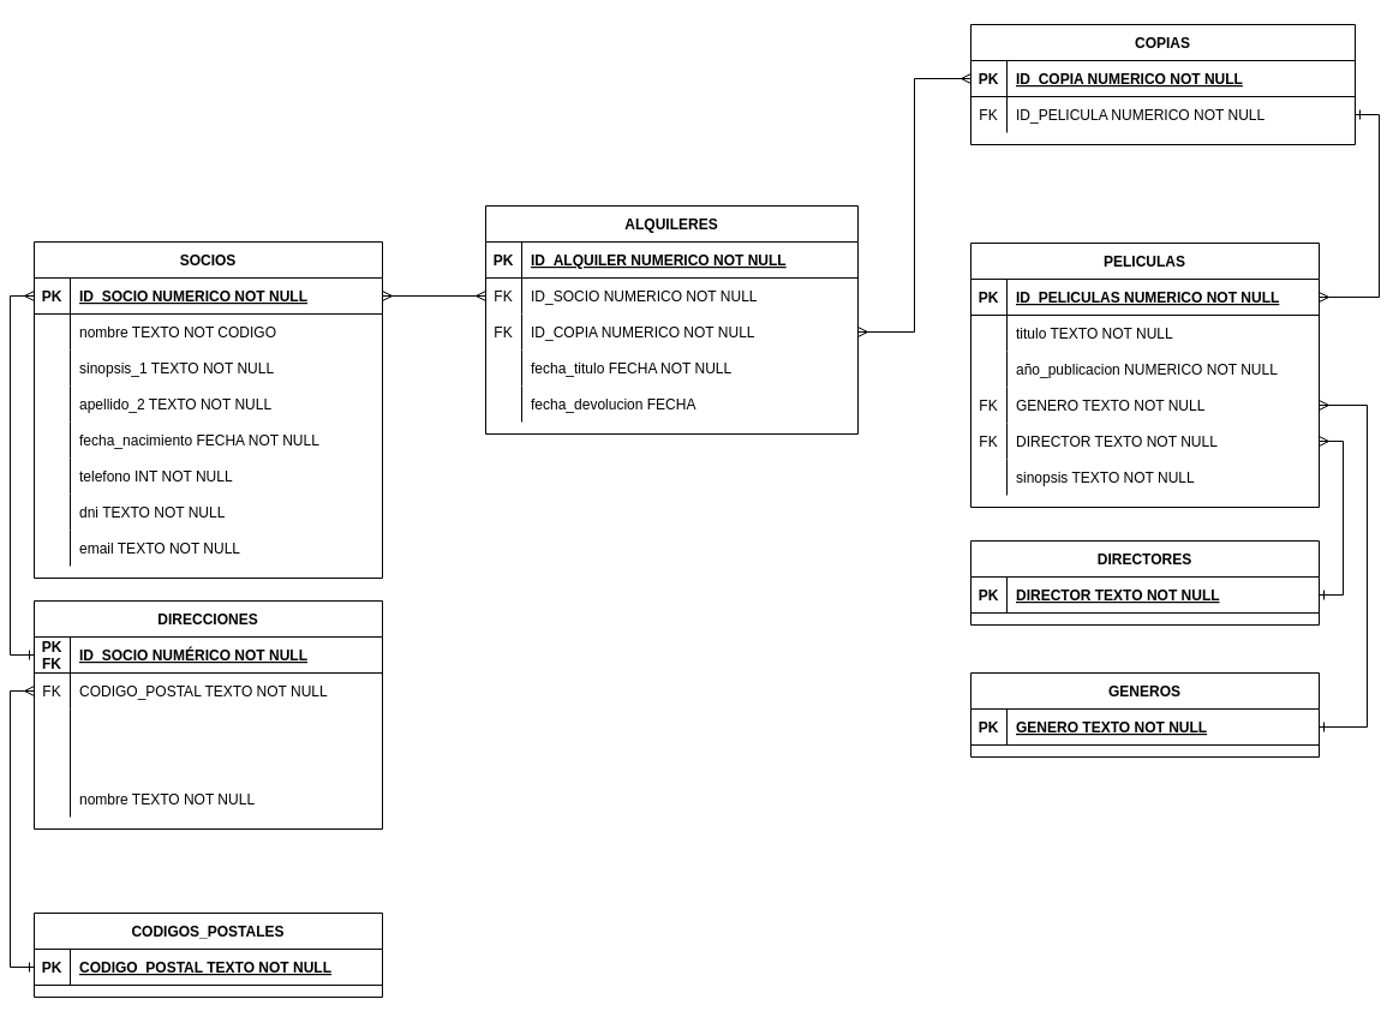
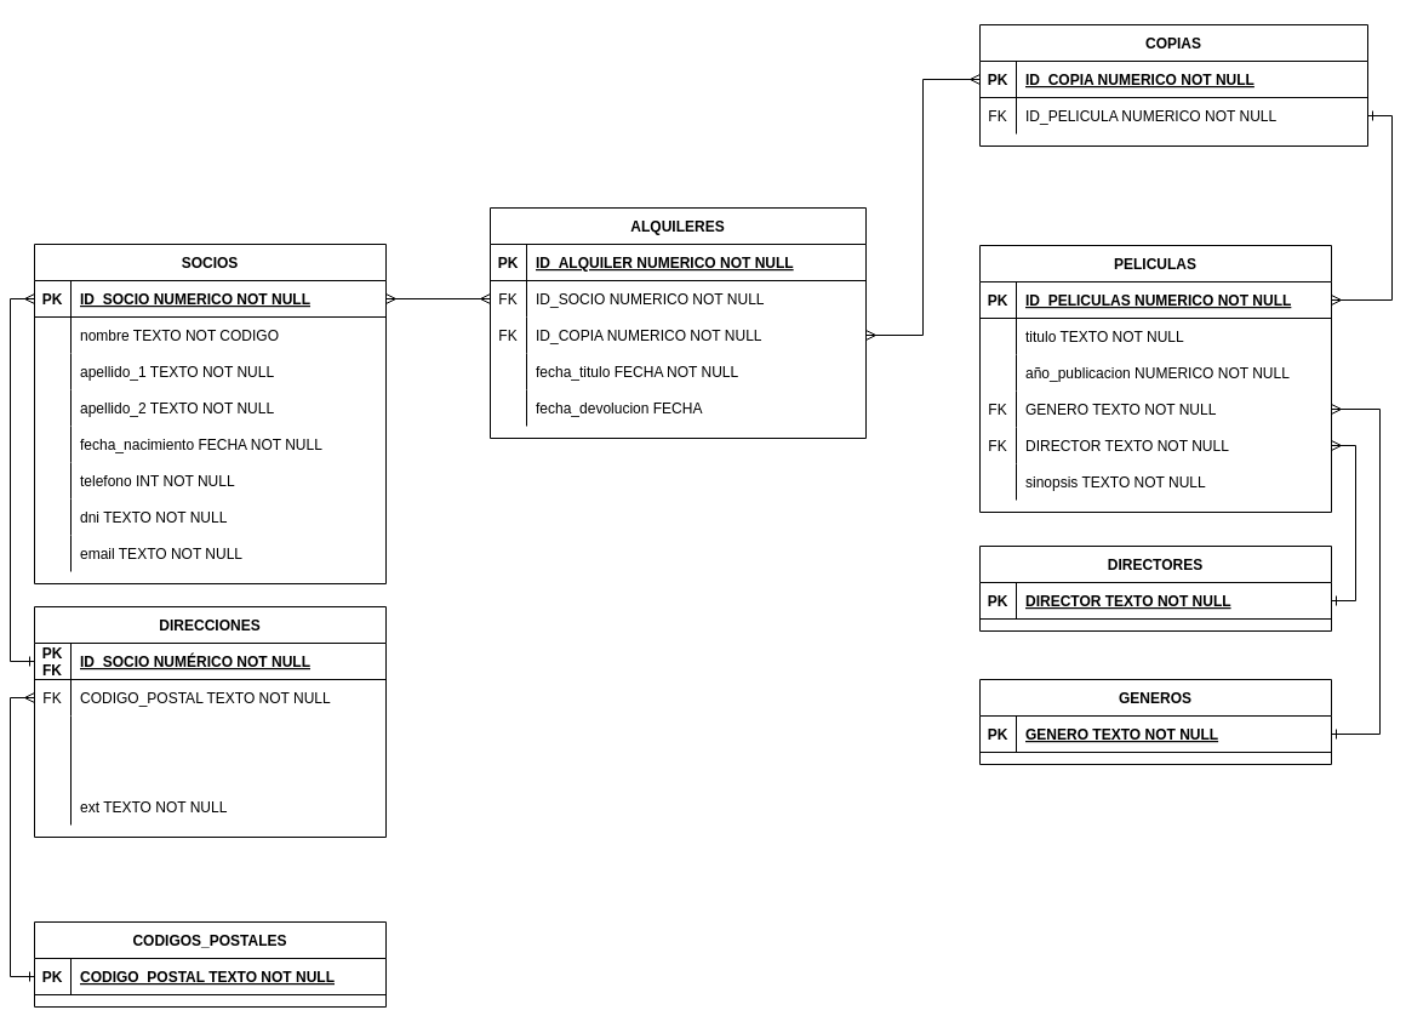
- <mxCell id="11" value="sinopsis_1 TEXTO NOT NULL" style="shape=partialRectangle;overflow=hidden;connectable=0;fillColor=none;top=0;left=0;bottom=0;right=0;align=left;spacingLeft=6;" parent="9" vertex="1"><mxGeometry x="30" width="260" height="30" as="geometry"><mxRectangle width="260" height="30" as="alternateBounds" /></mxGeometry></mxCell>
+ <mxCell id="11" value="apellido_1 TEXTO NOT NULL" style="shape=partialRectangle;overflow=hidden;connectable=0;fillColor=none;top=0;left=0;bottom=0;right=0;align=left;spacingLeft=6;" parent="9" vertex="1"><mxGeometry x="30" width="260" height="30" as="geometry"><mxRectangle width="260" height="30" as="alternateBounds" /></mxGeometry></mxCell>
- <mxCell id="40" value="nombre TEXTO NOT NULL" style="shape=partialRectangle;overflow=hidden;connectable=0;fillColor=none;top=0;left=0;bottom=0;right=0;align=left;spacingLeft=6;" parent="38" vertex="1"><mxGeometry x="30" width="260" height="30" as="geometry"><mxRectangle width="260" height="30" as="alternateBounds" /></mxGeometry></mxCell>
+ <mxCell id="40" value="ext TEXTO NOT NULL" style="shape=partialRectangle;overflow=hidden;connectable=0;fillColor=none;top=0;left=0;bottom=0;right=0;align=left;spacingLeft=6;" parent="38" vertex="1"><mxGeometry x="30" width="260" height="30" as="geometry"><mxRectangle width="260" height="30" as="alternateBounds" /></mxGeometry></mxCell>
